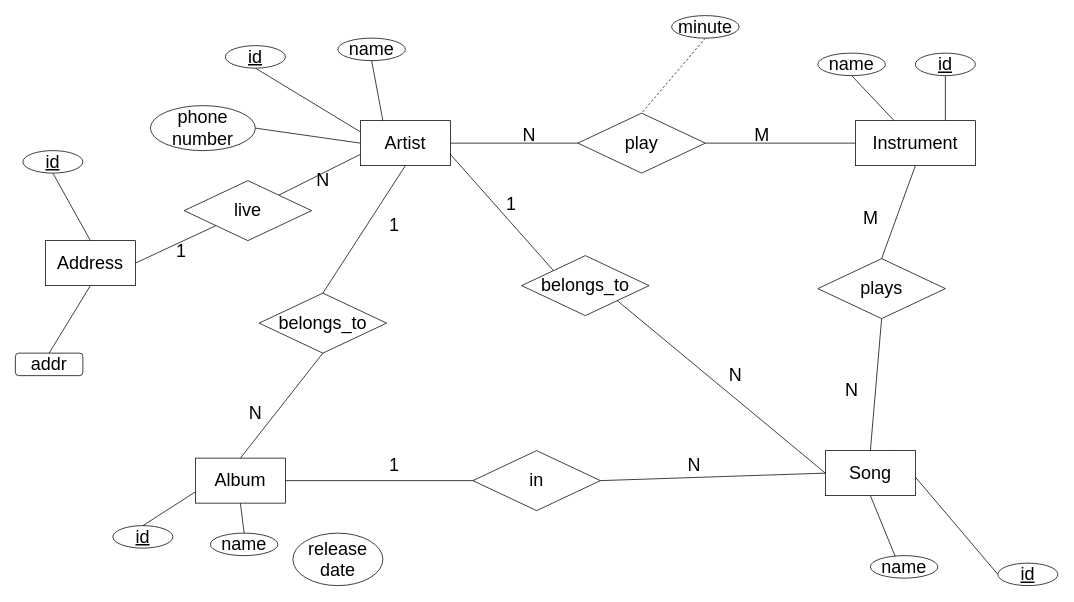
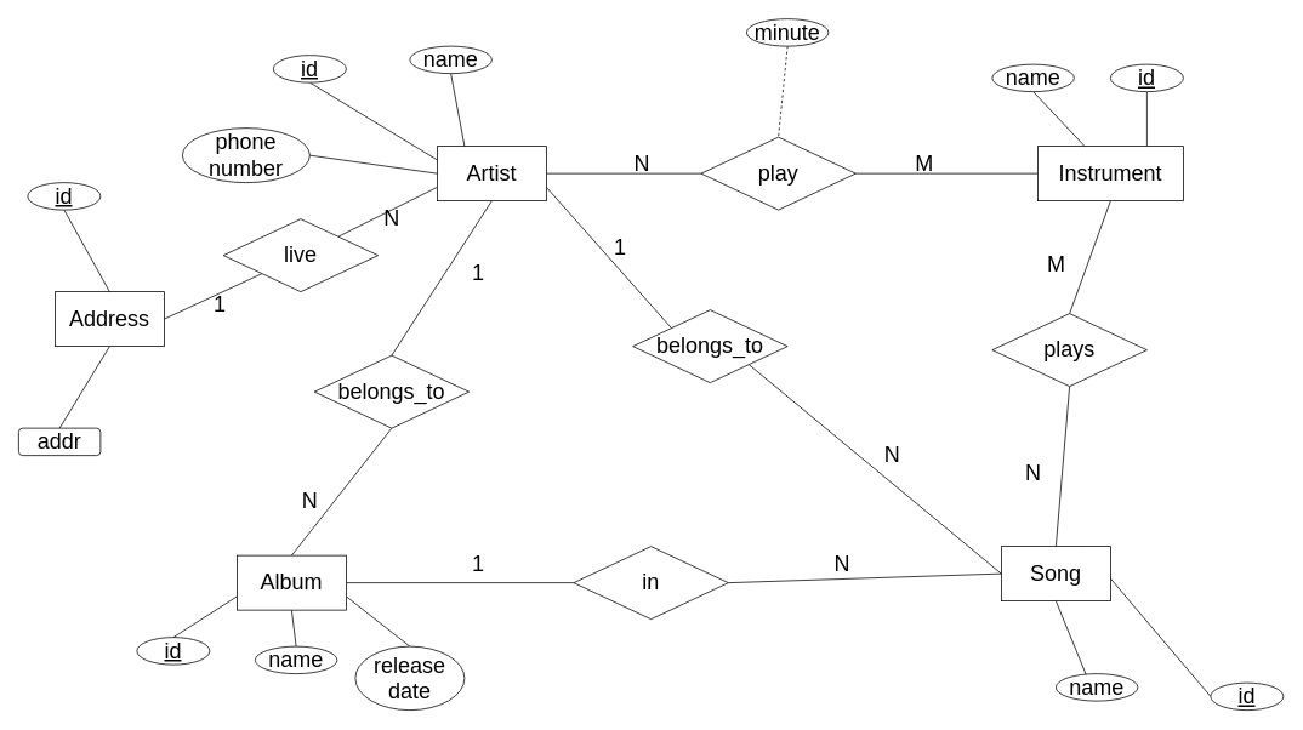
- <mxCell id="62" value="&lt;font style=&quot;font-size: 24px&quot;&gt;minute&lt;/font&gt;" style="ellipse;whiteSpace=wrap;html=1;" vertex="1" parent="1"><mxGeometry x="895" y="20" width="90" height="30" as="geometry" /></mxCell>
+ <mxCell id="62" value="&lt;font style=&quot;font-size: 24px&quot;&gt;minute&lt;/font&gt;" style="ellipse;whiteSpace=wrap;html=1;" vertex="1" parent="1"><mxGeometry x="820" y="20" width="90" height="30" as="geometry" /></mxCell>
+ <mxCell id="12" style="edgeStyle=none;rounded=0;orthogonalLoop=1;jettySize=auto;html=1;exitX=1;exitY=0.75;exitDx=0;exitDy=0;entryX=0.5;entryY=0;entryDx=0;entryDy=0;endArrow=none;endFill=0;" edge="1" parent="1" source="15" target="36"><mxGeometry relative="1" as="geometry" /></mxCell>
